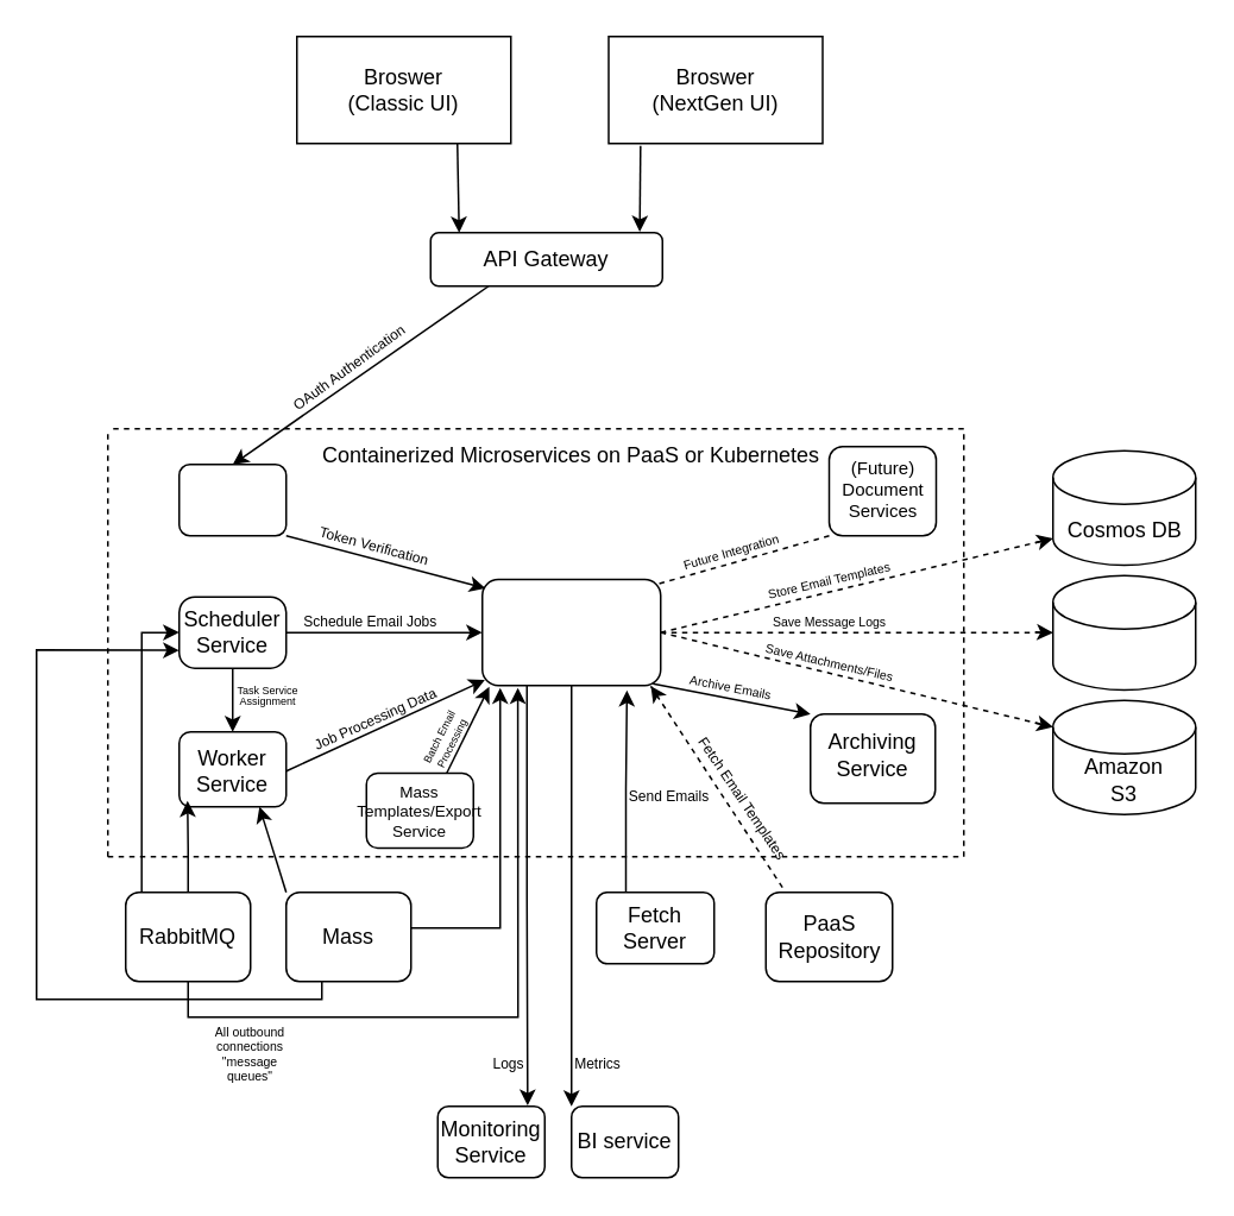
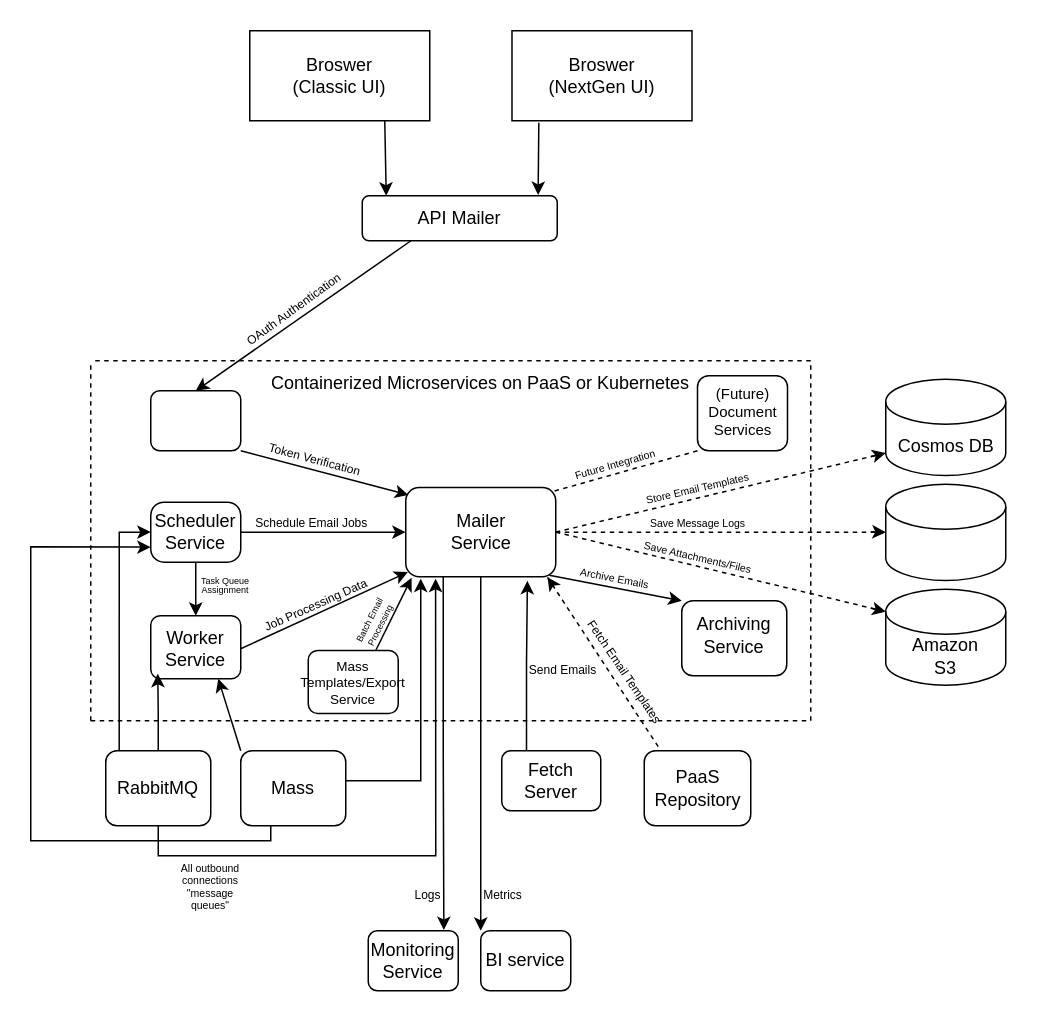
- <mxCell id="4" value="API Gateway" style="text;strokeColor=none;align=center;fillColor=none;html=1;verticalAlign=middle;whiteSpace=wrap;rounded=0;" vertex="1" parent="1"><mxGeometry x="253" y="135" width="106" height="20" as="geometry" /></mxCell>
+ <mxCell id="4" value="API Mailer" style="text;strokeColor=none;align=center;fillColor=none;html=1;verticalAlign=middle;whiteSpace=wrap;rounded=0;" vertex="1" parent="1"><mxGeometry x="253" y="135" width="106" height="20" as="geometry" /></mxCell>
+ <mxCell id="17" value="Mailer Service" style="text;html=1;align=center;verticalAlign=middle;whiteSpace=wrap;rounded=0;" vertex="1" parent="1"><mxGeometry x="282.5" y="339.25" width="75" height="30" as="geometry" /></mxCell>
- <mxCell id="26" value="&lt;p style=&quot;line-height: 30%;&quot;&gt;&lt;font style=&quot;font-size: 6px;&quot;&gt;Task Service Assignment&lt;/font&gt;&lt;/p&gt;" style="text;html=1;align=center;verticalAlign=middle;whiteSpace=wrap;rounded=0;" vertex="1" parent="1"><mxGeometry x="120" y="374.25" width="60" height="30" as="geometry" /></mxCell>
+ <mxCell id="26" value="&lt;p style=&quot;line-height: 30%;&quot;&gt;&lt;font style=&quot;font-size: 6px;&quot;&gt;Task Queue Assignment&lt;/font&gt;&lt;/p&gt;" style="text;html=1;align=center;verticalAlign=middle;whiteSpace=wrap;rounded=0;" vertex="1" parent="1"><mxGeometry x="120" y="374.25" width="60" height="30" as="geometry" /></mxCell>
